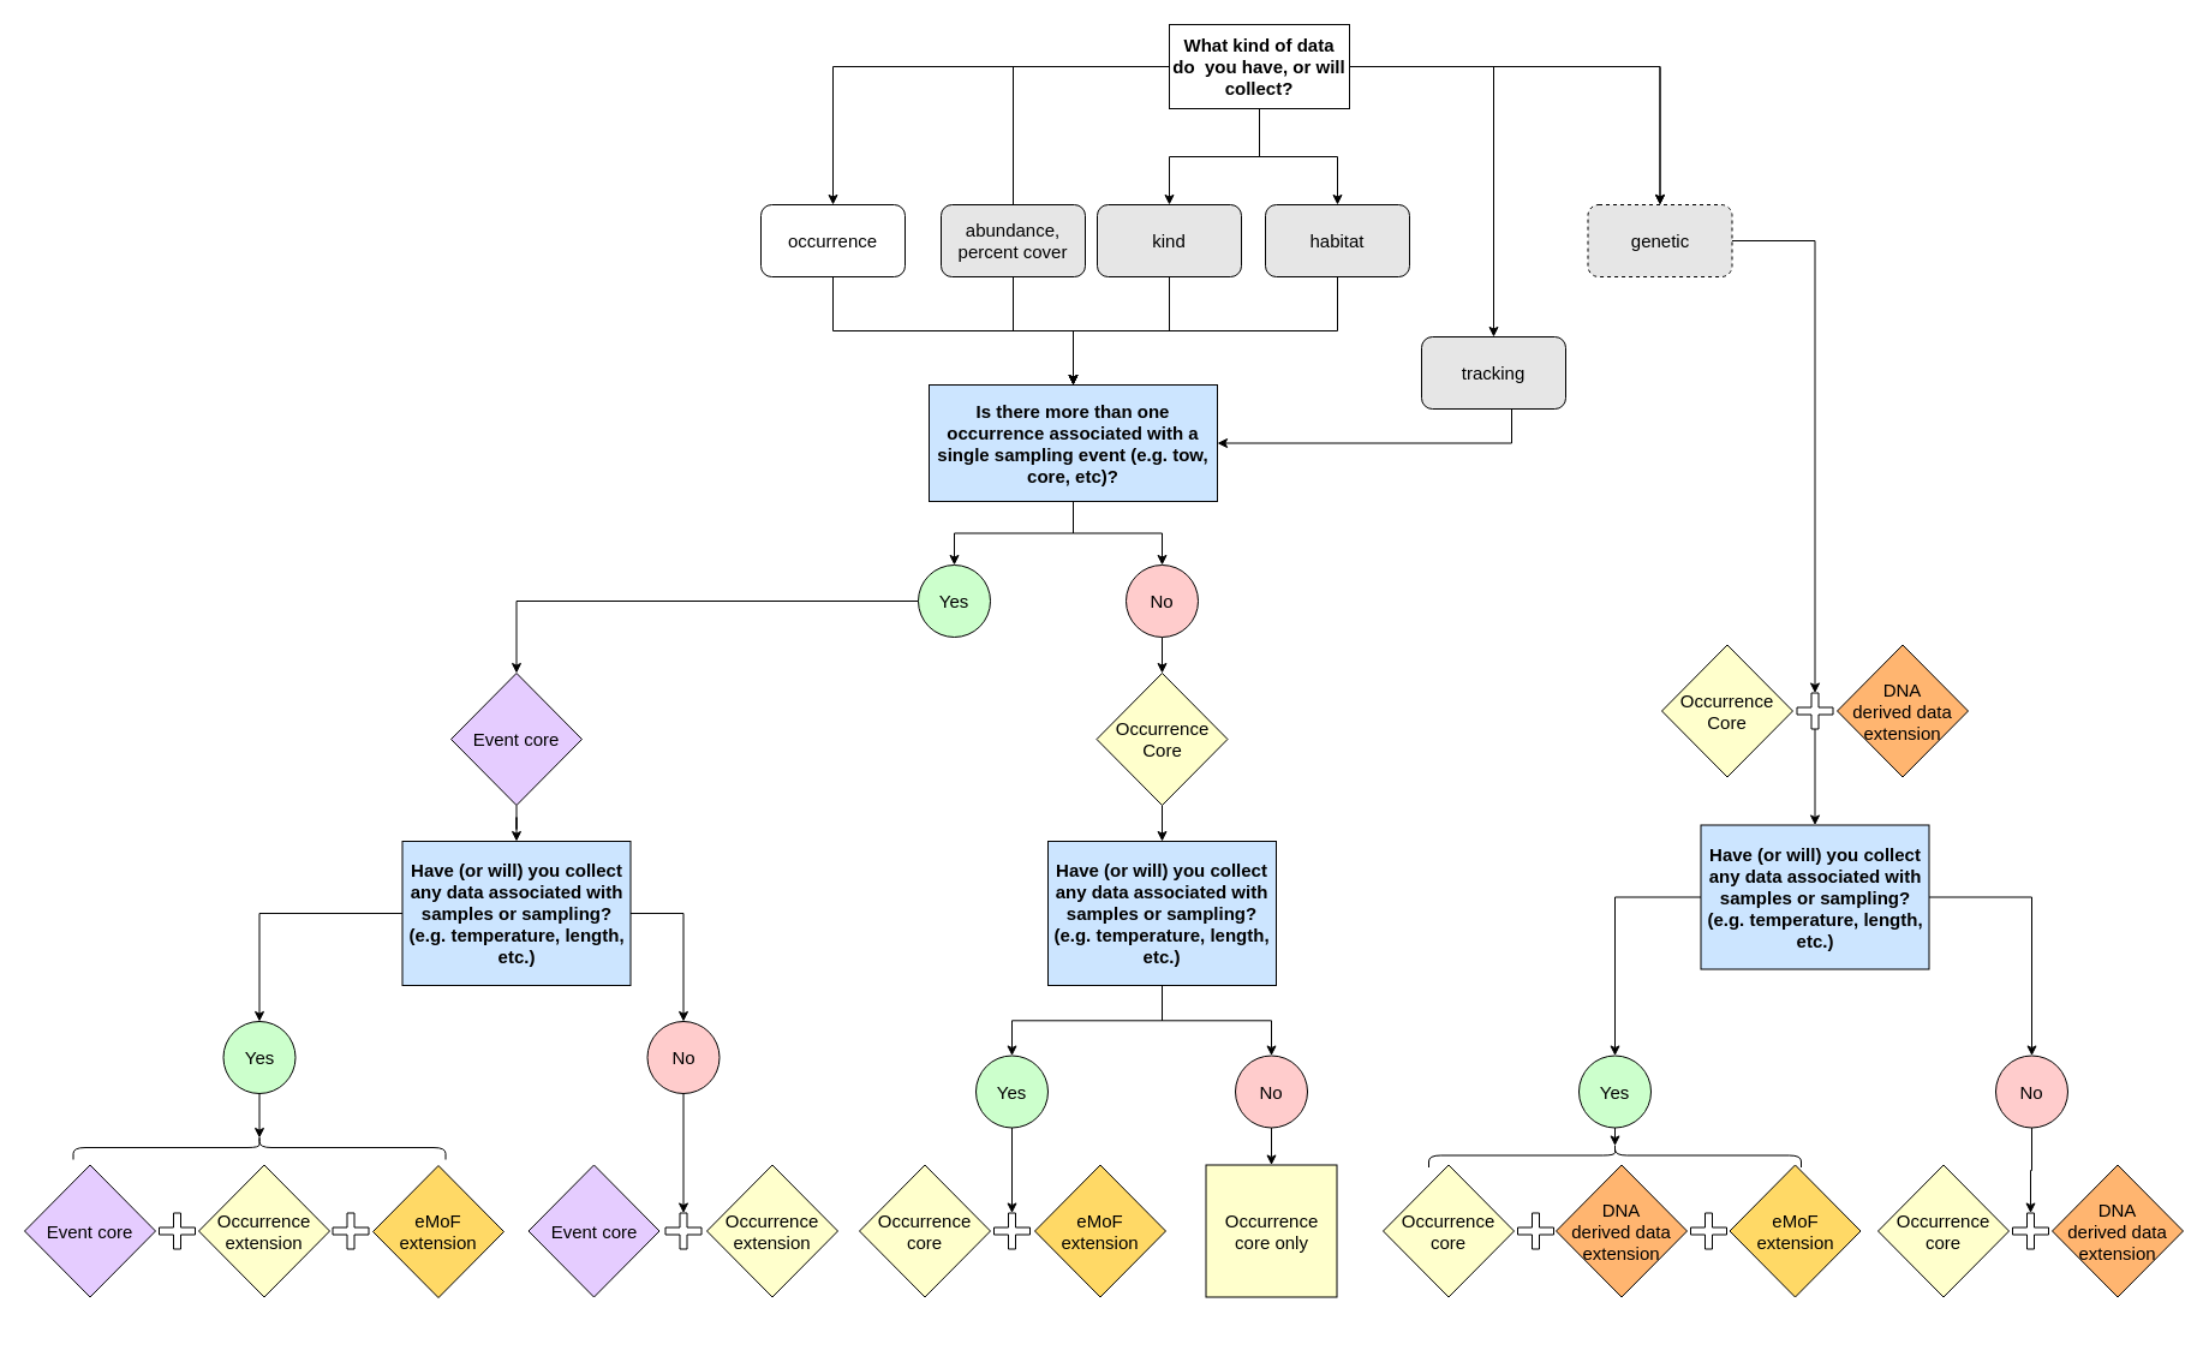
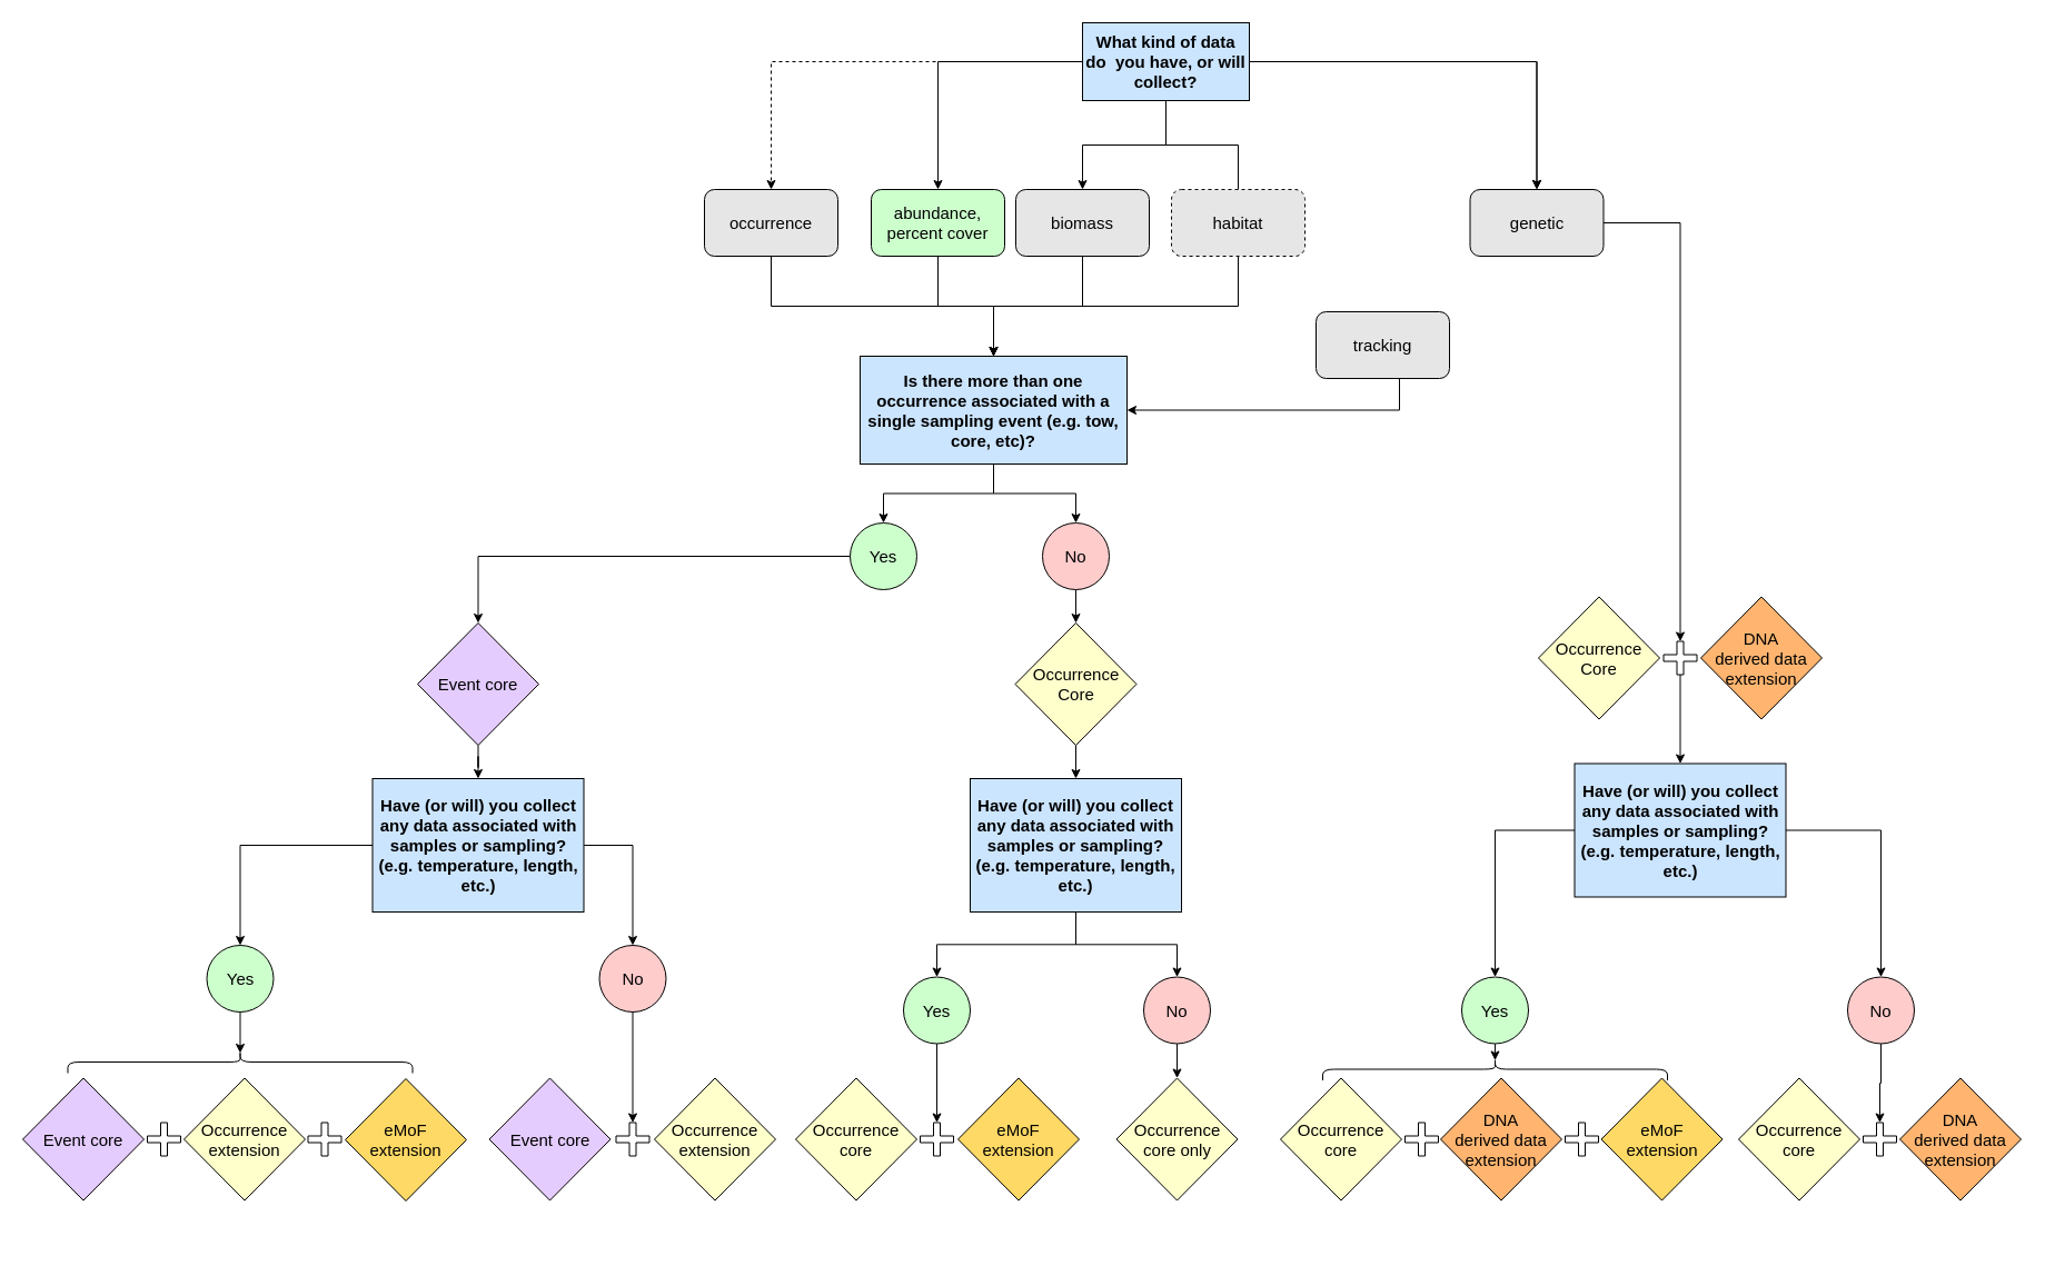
- <mxCell id="2" value="" style="edgeStyle=orthogonalEdgeStyle;rounded=0;orthogonalLoop=1;jettySize=auto;html=1;fontSize=15;" edge="1" parent="1" source="9" target="10"><mxGeometry relative="1" as="geometry" /></mxCell>
+ <mxCell id="2" value="" style="edgeStyle=orthogonalEdgeStyle;rounded=0;orthogonalLoop=1;jettySize=auto;html=1;fontSize=15;dashed=1;" edge="1" parent="1" source="9" target="10"><mxGeometry relative="1" as="geometry" /></mxCell>
- <mxCell id="9" value="What kind of data do&amp;nbsp; you have, or will collect?" style="rounded=0;whiteSpace=wrap;html=1;shadow=0;fillColor=#ffffff;fontStyle=1;fontSize=15;" vertex="1" parent="1"><mxGeometry x="973" y="20" width="150" height="70" as="geometry" /></mxCell>
+ <mxCell id="9" value="What kind of data do&amp;nbsp; you have, or will collect?" style="rounded=0;whiteSpace=wrap;html=1;shadow=0;fillColor=#CCE5FF;fontStyle=1;fontSize=15;" vertex="1" parent="1"><mxGeometry x="973" y="20" width="150" height="70" as="geometry" /></mxCell>
- <mxCell id="7" style="edgeStyle=orthogonalEdgeStyle;rounded=0;orthogonalLoop=1;jettySize=auto;html=1;fontSize=15;" edge="1" parent="1" source="9" target="19"><mxGeometry relative="1" as="geometry" /></mxCell>
+ <mxCell id="7" style="edgeStyle=orthogonalEdgeStyle;rounded=0;orthogonalLoop=1;jettySize=auto;html=1;fontSize=15;endArrow=none;" edge="1" parent="1" source="9" target="19"><mxGeometry relative="1" as="geometry" /></mxCell>
- <mxCell id="5" style="edgeStyle=orthogonalEdgeStyle;rounded=0;orthogonalLoop=1;jettySize=auto;html=1;fontSize=15;endArrow=none;" edge="1" parent="1" source="9" target="24"><mxGeometry relative="1" as="geometry" /></mxCell>
+ <mxCell id="5" style="edgeStyle=orthogonalEdgeStyle;rounded=0;orthogonalLoop=1;jettySize=auto;html=1;fontSize=15;" edge="1" parent="1" source="9" target="24"><mxGeometry relative="1" as="geometry" /></mxCell>
- <mxCell id="8" style="edgeStyle=orthogonalEdgeStyle;rounded=0;orthogonalLoop=1;jettySize=auto;html=1;fontSize=15;" edge="1" parent="1" source="9" target="17"><mxGeometry relative="1" as="geometry" /></mxCell>
- <mxCell id="10" value="occurrence" style="rounded=1;whiteSpace=wrap;html=1;fillColor=#ffffff;fontSize=15;" vertex="1" parent="1"><mxGeometry x="633" y="170" width="120" height="60" as="geometry" /></mxCell>
+ <mxCell id="10" value="occurrence" style="rounded=1;whiteSpace=wrap;html=1;fillColor=#E6E6E6;fontSize=15;" vertex="1" parent="1"><mxGeometry x="633" y="170" width="120" height="60" as="geometry" /></mxCell>
- <mxCell id="24" value="abundance, percent cover" style="whiteSpace=wrap;html=1;rounded=1;fillColor=#E6E6E6;fontSize=15;" vertex="1" parent="1"><mxGeometry x="783" y="170" width="120" height="60" as="geometry" /></mxCell>
+ <mxCell id="24" value="abundance, percent cover" style="whiteSpace=wrap;html=1;rounded=1;fillColor=#ccffcc;fontSize=15;" vertex="1" parent="1"><mxGeometry x="783" y="170" width="120" height="60" as="geometry" /></mxCell>
- <mxCell id="15" value="kind" style="whiteSpace=wrap;html=1;rounded=1;fillColor=#E6E6E6;fontSize=15;" vertex="1" parent="1"><mxGeometry x="913" y="170" width="120" height="60" as="geometry" /></mxCell>
+ <mxCell id="15" value="biomass" style="whiteSpace=wrap;html=1;rounded=1;fillColor=#E6E6E6;fontSize=15;" vertex="1" parent="1"><mxGeometry x="913" y="170" width="120" height="60" as="geometry" /></mxCell>
- <mxCell id="19" value="habitat" style="whiteSpace=wrap;html=1;rounded=1;fillColor=#E6E6E6;fontSize=15;" vertex="1" parent="1"><mxGeometry x="1053" y="170" width="120" height="60" as="geometry" /></mxCell>
+ <mxCell id="19" value="habitat" style="whiteSpace=wrap;html=1;rounded=1;fillColor=#E6E6E6;fontSize=15;dashed=1;" vertex="1" parent="1"><mxGeometry x="1053" y="170" width="120" height="60" as="geometry" /></mxCell>
- <mxCell id="12" value="genetic" style="whiteSpace=wrap;html=1;rounded=1;fillColor=#E6E6E6;fontSize=15;dashed=1;" vertex="1" parent="1"><mxGeometry x="1321.5" y="170" width="120" height="60" as="geometry" /></mxCell>
+ <mxCell id="12" value="genetic" style="whiteSpace=wrap;html=1;rounded=1;fillColor=#E6E6E6;fontSize=15;" vertex="1" parent="1"><mxGeometry x="1321.5" y="170" width="120" height="60" as="geometry" /></mxCell>
- <mxCell id="70" value="Occurrence&lt;br style=&quot;border-color: var(--border-color); font-size: 15px;&quot;&gt;core only" style="whiteSpace=wrap;html=1;fillColor=#FFFFCC;fontSize=15;rounded=0;" vertex="1" parent="1"><mxGeometry x="1003.5" y="969.5" width="109" height="110" as="geometry" /></mxCell>
+ <mxCell id="70" value="Occurrence&lt;br style=&quot;border-color: var(--border-color); font-size: 15px;&quot;&gt;core only" style="rhombus;whiteSpace=wrap;html=1;fillColor=#FFFFCC;fontSize=15;" vertex="1" parent="1"><mxGeometry x="1003.5" y="969.5" width="109" height="110" as="geometry" /></mxCell>
